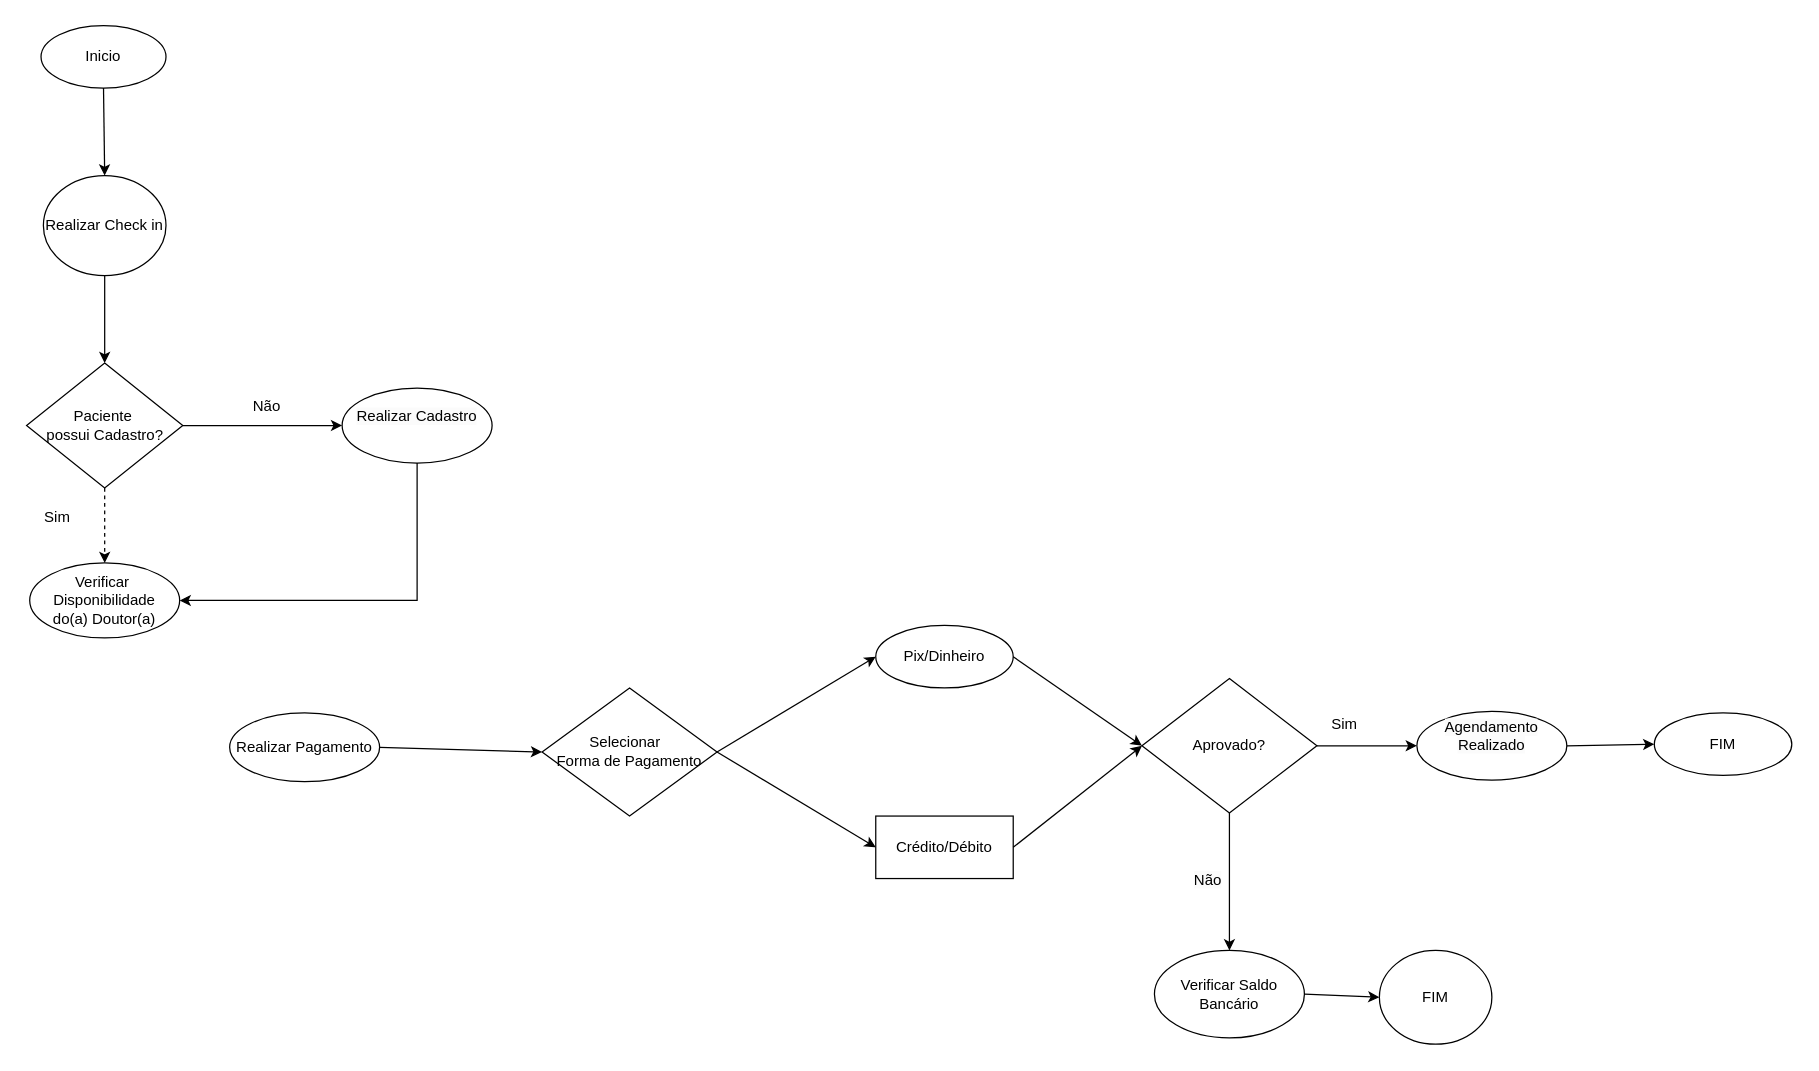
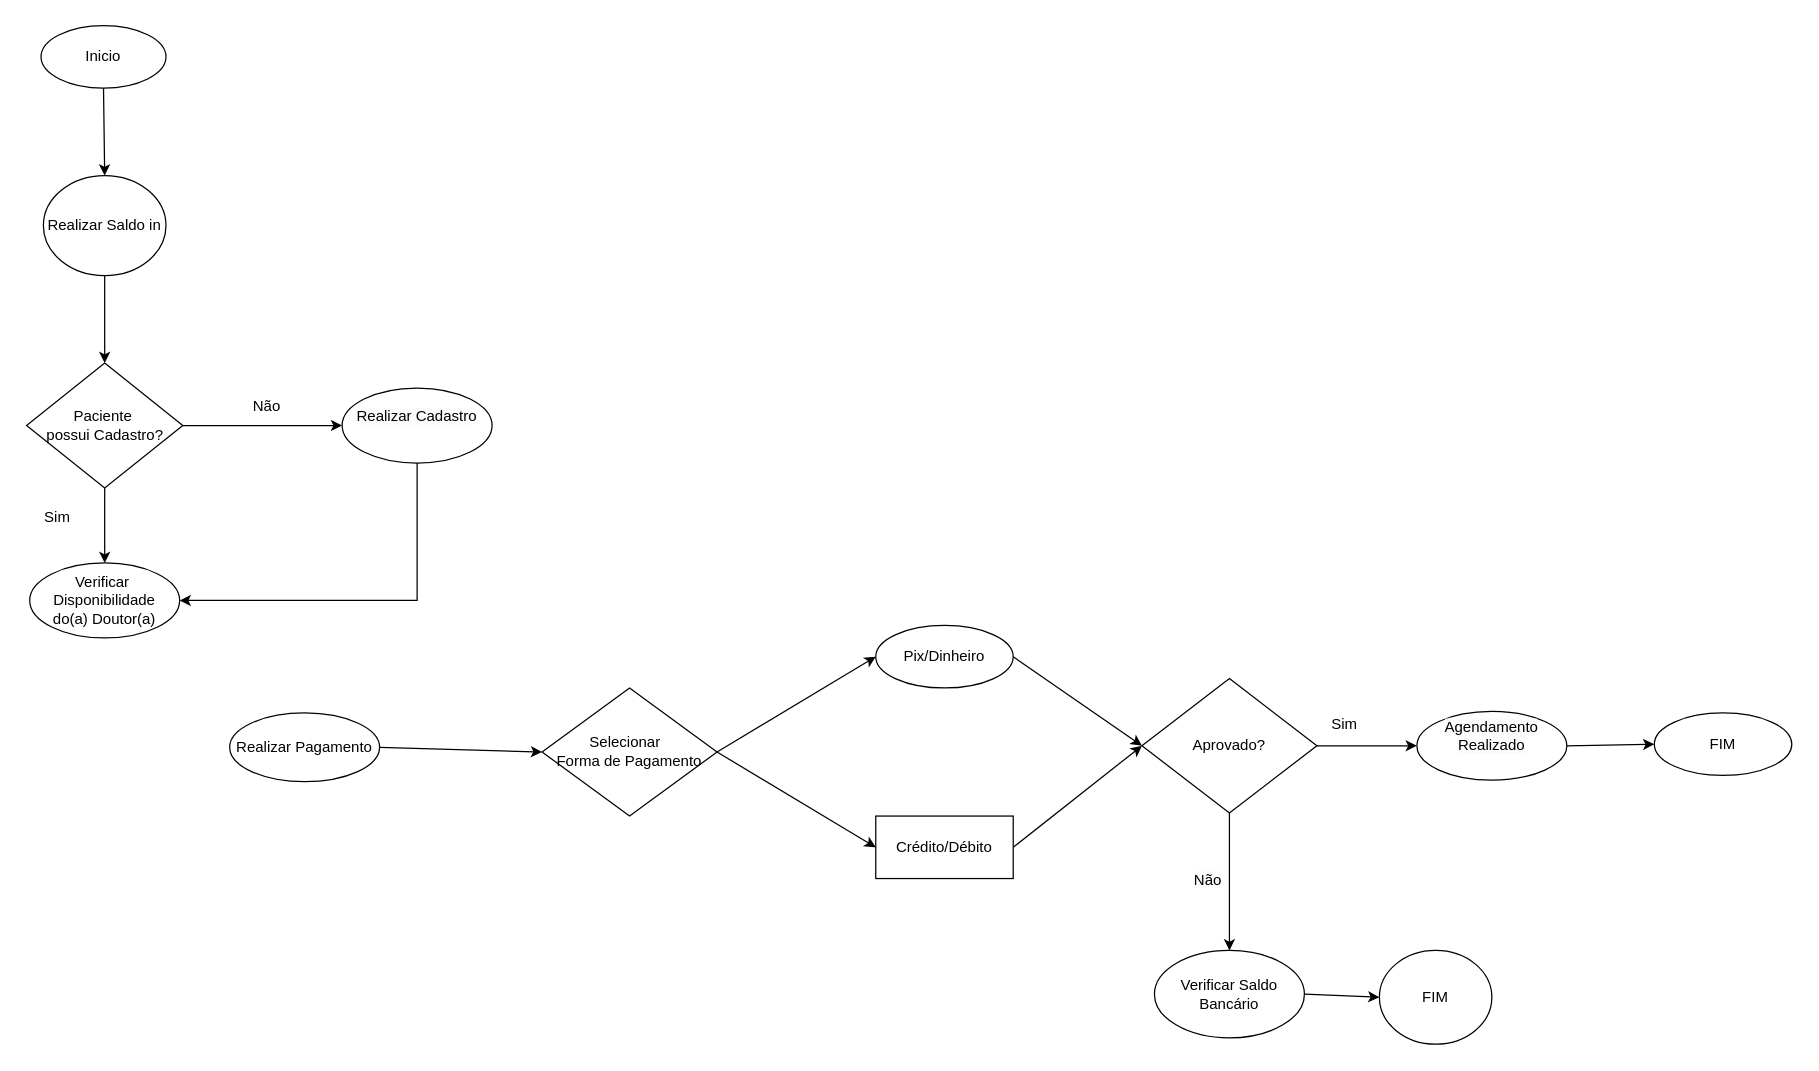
- <mxCell id="12" value="Realizar Check in" style="ellipse;whiteSpace=wrap;html=1;" vertex="1" parent="1"><mxGeometry x="33.94" y="140" width="98.12" height="80" as="geometry" /></mxCell>
+ <mxCell id="12" value="Realizar Saldo in" style="ellipse;whiteSpace=wrap;html=1;" vertex="1" parent="1"><mxGeometry x="33.94" y="140" width="98.12" height="80" as="geometry" /></mxCell>
- <mxCell id="22" value="" style="endArrow=classic;html=1;rounded=0;entryX=0.5;entryY=0;entryDx=0;entryDy=0;exitX=0.5;exitY=1;exitDx=0;exitDy=0;dashed=1;" edge="1" parent="1" source="14" target="13"><mxGeometry width="50" height="50" relative="1" as="geometry"><mxPoint x="183" y="450" as="sourcePoint" /><mxPoint x="223" y="400" as="targetPoint" /></mxGeometry></mxCell>
+ <mxCell id="22" value="" style="endArrow=classic;html=1;rounded=0;entryX=0.5;entryY=0;entryDx=0;entryDy=0;exitX=0.5;exitY=1;exitDx=0;exitDy=0;" edge="1" parent="1" source="14" target="13"><mxGeometry width="50" height="50" relative="1" as="geometry"><mxPoint x="183" y="450" as="sourcePoint" /><mxPoint x="223" y="400" as="targetPoint" /></mxGeometry></mxCell>
